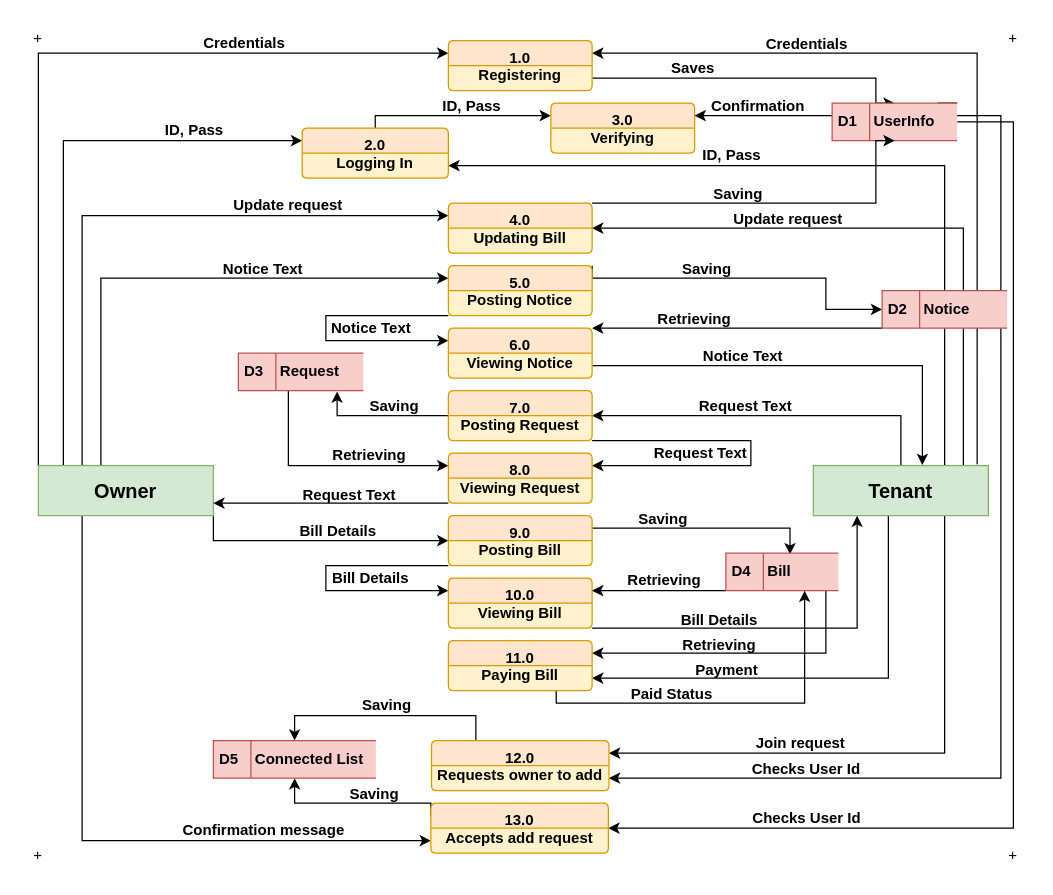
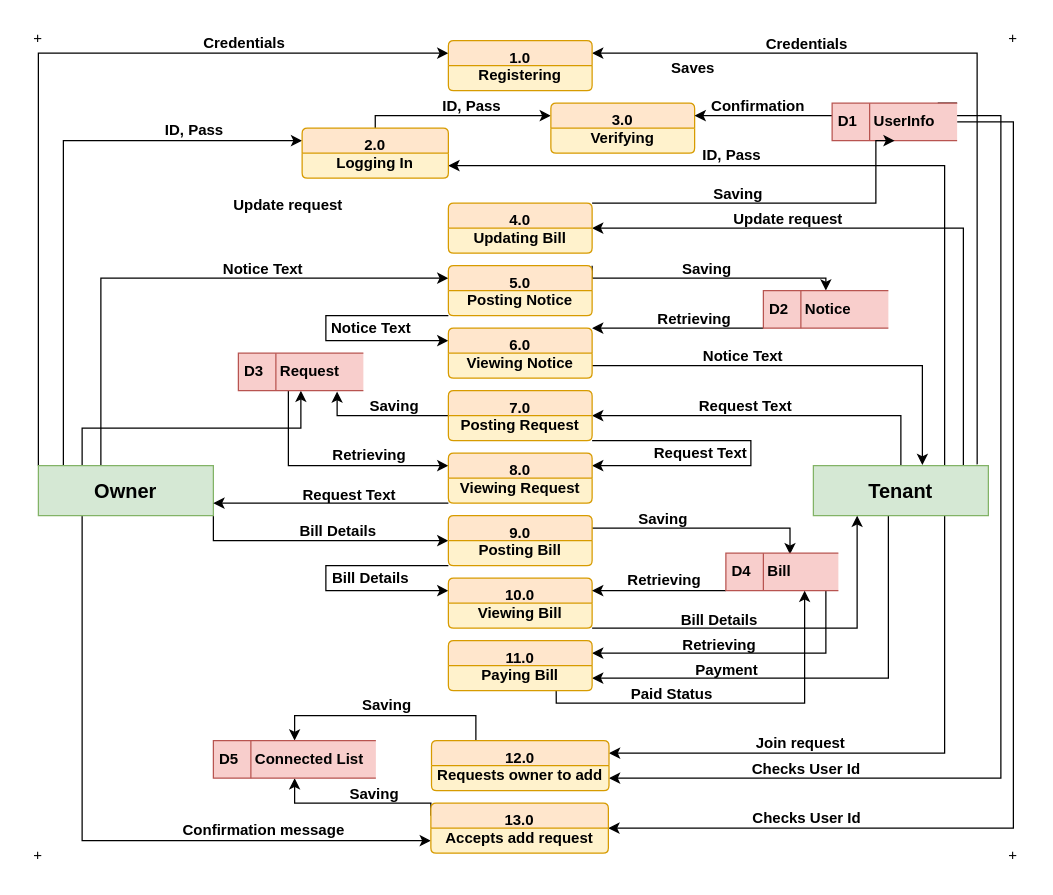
- <mxCell id="16" style="edgeStyle=orthogonalEdgeStyle;rounded=0;orthogonalLoop=1;jettySize=auto;html=1;exitX=1;exitY=0.75;exitDx=0;exitDy=0;entryX=0.5;entryY=0;entryDx=0;entryDy=0;" parent="1" source="17" target="24" edge="1"><mxGeometry relative="1" as="geometry"><Array as="points"><mxPoint x="700" y="62" /></Array></mxGeometry></mxCell>
- <mxCell id="4" style="edgeStyle=orthogonalEdgeStyle;rounded=0;orthogonalLoop=1;jettySize=auto;html=1;exitX=0.25;exitY=0;exitDx=0;exitDy=0;entryX=0;entryY=0.25;entryDx=0;entryDy=0;" parent="1" source="8" target="26" edge="1"><mxGeometry relative="1" as="geometry" /></mxCell>
+ <mxCell id="4" style="edgeStyle=orthogonalEdgeStyle;rounded=0;orthogonalLoop=1;jettySize=auto;html=1;exitX=0.25;exitY=0;exitDx=0;exitDy=0;" parent="1" source="8" target="38" edge="1"><mxGeometry relative="1" as="geometry" /></mxCell>
- <mxCell id="31" value="&lt;b&gt;D2&amp;nbsp; &amp;nbsp; Notice&lt;/b&gt;" style="html=1;dashed=0;whitespace=wrap;shape=mxgraph.dfd.dataStoreID;align=left;spacingLeft=3;points=[[0,0],[0.5,0],[1,0],[0,0.5],[1,0.5],[0,1],[0.5,1],[1,1]];rounded=1;fillColor=#f8cecc;strokeColor=#b85450;" parent="1" vertex="1"><mxGeometry x="705" y="232" width="100" height="30" as="geometry" /></mxCell>
+ <mxCell id="31" value="&lt;b&gt;D2&amp;nbsp; &amp;nbsp; Notice&lt;/b&gt;" style="html=1;dashed=0;whitespace=wrap;shape=mxgraph.dfd.dataStoreID;align=left;spacingLeft=3;points=[[0,0],[0.5,0],[1,0],[0,0.5],[1,0.5],[0,1],[0.5,1],[1,1]];rounded=1;fillColor=#f8cecc;strokeColor=#b85450;" parent="1" vertex="1"><mxGeometry x="610" y="232" width="100" height="30" as="geometry" /></mxCell>
